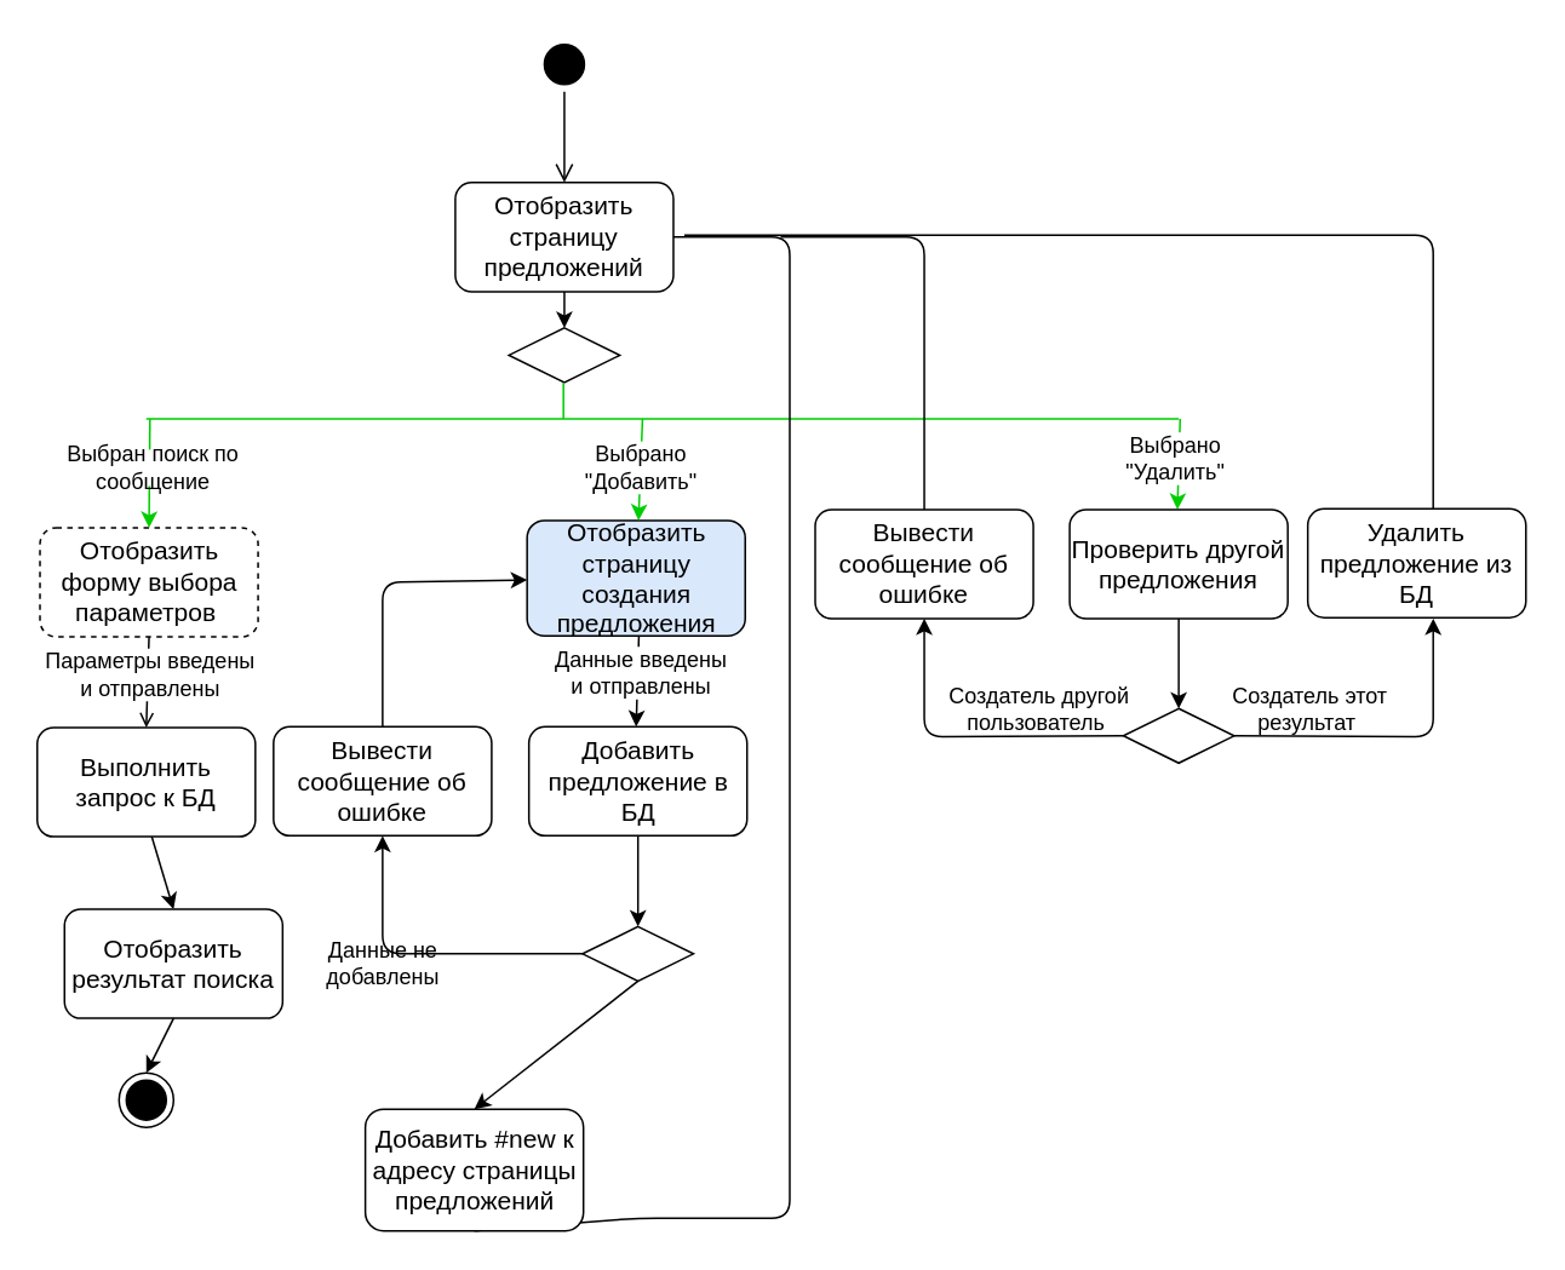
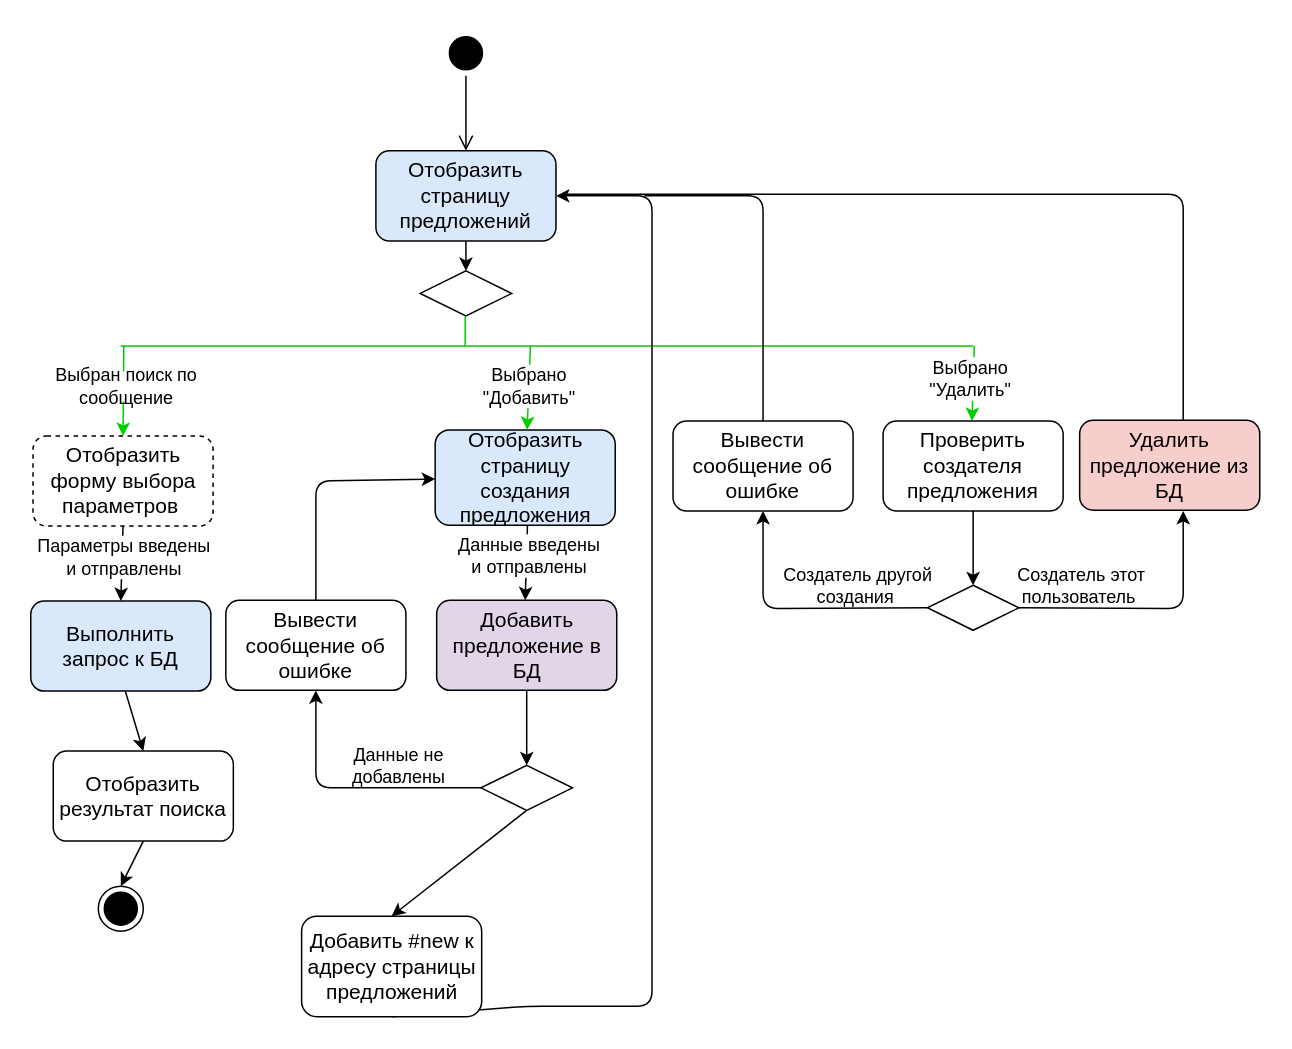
- <mxCell id="6" value="&lt;font style=&quot;font-size: 14px&quot;&gt;Отобразить страницу предложений&lt;/font&gt;" style="rounded=1;whiteSpace=wrap;html=1;" parent="1" vertex="1"><mxGeometry x="250" y="100" width="120" height="60" as="geometry" /></mxCell>
+ <mxCell id="6" value="&lt;font style=&quot;font-size: 14px&quot;&gt;Отобразить страницу предложений&lt;/font&gt;" style="rounded=1;whiteSpace=wrap;html=1;fillColor=#dae8fc;" parent="1" vertex="1"><mxGeometry x="250" y="100" width="120" height="60" as="geometry" /></mxCell>
- <mxCell id="27" value="" style="endArrow=none;html=1;fontSize=12;entryX=1;entryY=0.5;entryDx=0;entryDy=0;exitX=0.5;exitY=1;exitDx=0;exitDy=0;" parent="1" source="43" target="6" edge="1"><mxGeometry width="50" height="50" relative="1" as="geometry"><mxPoint x="500" y="410" as="sourcePoint" /><mxPoint x="419.5" y="330" as="targetPoint" /><Array as="points"><mxPoint x="351" y="670" /><mxPoint x="434" y="670" /><mxPoint x="434" y="130" /></Array></mxGeometry></mxCell>
+ <mxCell id="27" value="" style="endArrow=classic;html=1;fontSize=12;entryX=1;entryY=0.5;entryDx=0;entryDy=0;exitX=0.5;exitY=1;exitDx=0;exitDy=0;" parent="1" source="43" target="6" edge="1"><mxGeometry width="50" height="50" relative="1" as="geometry"><mxPoint x="500" y="410" as="sourcePoint" /><mxPoint x="419.5" y="330" as="targetPoint" /><Array as="points"><mxPoint x="351" y="670" /><mxPoint x="434" y="670" /><mxPoint x="434" y="130" /></Array></mxGeometry></mxCell>
- <mxCell id="40" value="&lt;font style=&quot;font-size: 14px&quot;&gt;Удалить предложение из БД&lt;/font&gt;" style="rounded=1;whiteSpace=wrap;html=1;strokeColor=#000000;fillColor=#FFFFFF;fontSize=12;" parent="1" vertex="1"><mxGeometry x="719" y="279.5" width="120" height="60" as="geometry" /></mxCell>
+ <mxCell id="40" value="&lt;font style=&quot;font-size: 14px&quot;&gt;Удалить предложение из БД&lt;/font&gt;" style="rounded=1;whiteSpace=wrap;html=1;strokeColor=#000000;fillColor=#f8cecc;fontSize=12;" parent="1" vertex="1"><mxGeometry x="719" y="279.5" width="120" height="60" as="geometry" /></mxCell>
- <mxCell id="31" value="&lt;font style=&quot;font-size: 14px&quot;&gt;Проверить другой предложения&lt;/font&gt;" style="rounded=1;whiteSpace=wrap;html=1;" parent="1" vertex="1"><mxGeometry x="588" y="280" width="120" height="60" as="geometry" /></mxCell>
+ <mxCell id="31" value="&lt;font style=&quot;font-size: 14px&quot;&gt;Проверить создателя предложения&lt;/font&gt;" style="rounded=1;whiteSpace=wrap;html=1;" parent="1" vertex="1"><mxGeometry x="588" y="280" width="120" height="60" as="geometry" /></mxCell>
- <mxCell id="36" value="Создатель другой пользователь&amp;nbsp;" style="text;html=1;strokeColor=none;fillColor=none;align=center;verticalAlign=middle;whiteSpace=wrap;rounded=0;" parent="1" vertex="1"><mxGeometry x="517" y="380" width="109" height="20" as="geometry" /></mxCell>
+ <mxCell id="36" value="Создатель другой создания&amp;nbsp;" style="text;html=1;strokeColor=none;fillColor=none;align=center;verticalAlign=middle;whiteSpace=wrap;rounded=0;" parent="1" vertex="1"><mxGeometry x="517" y="380" width="109" height="20" as="geometry" /></mxCell>
- <mxCell id="39" value="Создатель этот результат&amp;nbsp;" style="text;html=1;strokeColor=none;fillColor=none;align=center;verticalAlign=middle;whiteSpace=wrap;rounded=0;" parent="1" vertex="1"><mxGeometry x="666" y="379.5" width="109" height="20" as="geometry" /></mxCell>
+ <mxCell id="39" value="Создатель этот пользователь&amp;nbsp;" style="text;html=1;strokeColor=none;fillColor=none;align=center;verticalAlign=middle;whiteSpace=wrap;rounded=0;" parent="1" vertex="1"><mxGeometry x="666" y="379.5" width="109" height="20" as="geometry" /></mxCell>
- <mxCell id="4" value="" style="endArrow=open;html=1;strokeColor=#000000;exitX=0.5;exitY=1;exitDx=0;exitDy=0;entryX=0.5;entryY=0;entryDx=0;entryDy=0;" parent="1" source="8" target="7" edge="1"><mxGeometry width="50" height="50" relative="1" as="geometry"><mxPoint x="270" y="240" as="sourcePoint" /><mxPoint x="110" y="290" as="targetPoint" /></mxGeometry></mxCell>
+ <mxCell id="4" value="" style="endArrow=classic;html=1;strokeColor=#000000;exitX=0.5;exitY=1;exitDx=0;exitDy=0;entryX=0.5;entryY=0;entryDx=0;entryDy=0;" parent="1" source="8" target="7" edge="1"><mxGeometry width="50" height="50" relative="1" as="geometry"><mxPoint x="270" y="240" as="sourcePoint" /><mxPoint x="110" y="290" as="targetPoint" /></mxGeometry></mxCell>
- <mxCell id="20" value="&lt;font style=&quot;font-size: 14px&quot;&gt;Добавить предложение в БД&lt;/font&gt;" style="rounded=1;whiteSpace=wrap;html=1;" parent="1" vertex="1"><mxGeometry x="290.5" y="399.5" width="120" height="60" as="geometry" /></mxCell>
+ <mxCell id="20" value="&lt;font style=&quot;font-size: 14px&quot;&gt;Добавить предложение в БД&lt;/font&gt;" style="rounded=1;whiteSpace=wrap;html=1;fillColor=#e1d5e7;" parent="1" vertex="1"><mxGeometry x="290.5" y="399.5" width="120" height="60" as="geometry" /></mxCell>
- <mxCell id="7" value="&lt;font style=&quot;font-size: 14px&quot;&gt;Выполнить запрос к БД&lt;/font&gt;" style="rounded=1;whiteSpace=wrap;html=1;" parent="1" vertex="1"><mxGeometry x="20" y="400" width="120" height="60" as="geometry" /></mxCell>
+ <mxCell id="7" value="&lt;font style=&quot;font-size: 14px&quot;&gt;Выполнить запрос к БД&lt;/font&gt;" style="rounded=1;whiteSpace=wrap;html=1;fillColor=#dae8fc;" parent="1" vertex="1"><mxGeometry x="20" y="400" width="120" height="60" as="geometry" /></mxCell>
- <mxCell id="46" value="Данные не добавлены" style="text;html=1;strokeColor=none;fillColor=none;align=center;verticalAlign=middle;whiteSpace=wrap;rounded=0;" vertex="1" parent="1"><mxGeometry x="171" y="520" width="79" height="20" as="geometry" /></mxCell>
+ <mxCell id="46" value="Данные не добавлены" style="text;html=1;strokeColor=none;fillColor=none;align=center;verticalAlign=middle;whiteSpace=wrap;rounded=0;" vertex="1" parent="1"><mxGeometry x="226" y="500" width="79" height="20" as="geometry" /></mxCell>
